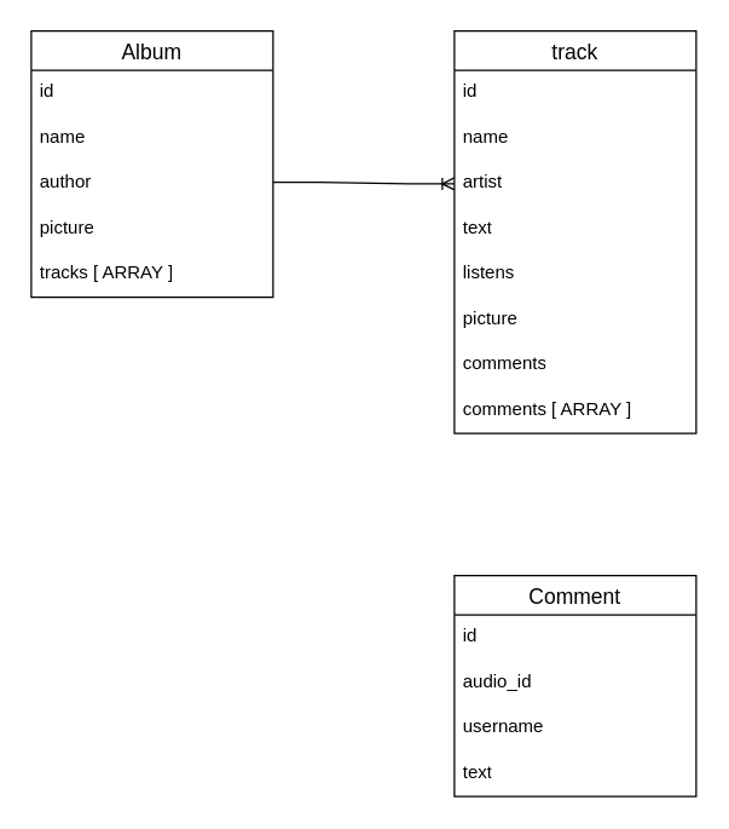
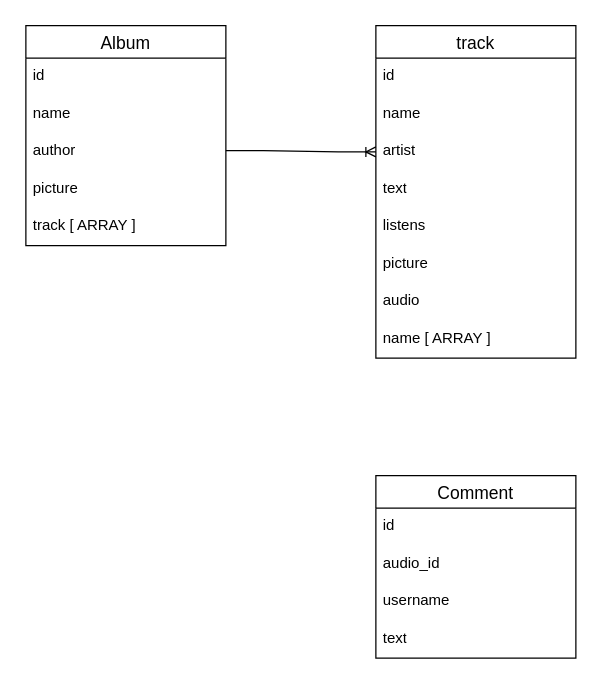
- <mxCell id="21" value="tracks [ ARRAY ]" style="text;strokeColor=none;fillColor=none;spacingLeft=4;spacingRight=4;overflow=hidden;rotatable=0;points=[[0,0.5],[1,0.5]];portConstraint=eastwest;fontSize=12;whiteSpace=wrap;html=1;" vertex="1" parent="16"><mxGeometry y="146" width="160" height="30" as="geometry" /></mxCell>
+ <mxCell id="21" value="track [ ARRAY ]" style="text;strokeColor=none;fillColor=none;spacingLeft=4;spacingRight=4;overflow=hidden;rotatable=0;points=[[0,0.5],[1,0.5]];portConstraint=eastwest;fontSize=12;whiteSpace=wrap;html=1;" vertex="1" parent="16"><mxGeometry y="146" width="160" height="30" as="geometry" /></mxCell>
- <mxCell id="9" value="comments" style="text;strokeColor=none;fillColor=none;spacingLeft=4;spacingRight=4;overflow=hidden;rotatable=0;points=[[0,0.5],[1,0.5]];portConstraint=eastwest;fontSize=12;whiteSpace=wrap;html=1;" vertex="1" parent="2"><mxGeometry y="206" width="160" height="30" as="geometry" /></mxCell>
+ <mxCell id="9" value="audio" style="text;strokeColor=none;fillColor=none;spacingLeft=4;spacingRight=4;overflow=hidden;rotatable=0;points=[[0,0.5],[1,0.5]];portConstraint=eastwest;fontSize=12;whiteSpace=wrap;html=1;" vertex="1" parent="2"><mxGeometry y="206" width="160" height="30" as="geometry" /></mxCell>
- <mxCell id="10" value="comments [ ARRAY ]" style="text;strokeColor=none;fillColor=none;spacingLeft=4;spacingRight=4;overflow=hidden;rotatable=0;points=[[0,0.5],[1,0.5]];portConstraint=eastwest;fontSize=12;whiteSpace=wrap;html=1;" vertex="1" parent="2"><mxGeometry y="236" width="160" height="30" as="geometry" /></mxCell>
+ <mxCell id="10" value="name [ ARRAY ]" style="text;strokeColor=none;fillColor=none;spacingLeft=4;spacingRight=4;overflow=hidden;rotatable=0;points=[[0,0.5],[1,0.5]];portConstraint=eastwest;fontSize=12;whiteSpace=wrap;html=1;" vertex="1" parent="2"><mxGeometry y="236" width="160" height="30" as="geometry" /></mxCell>
